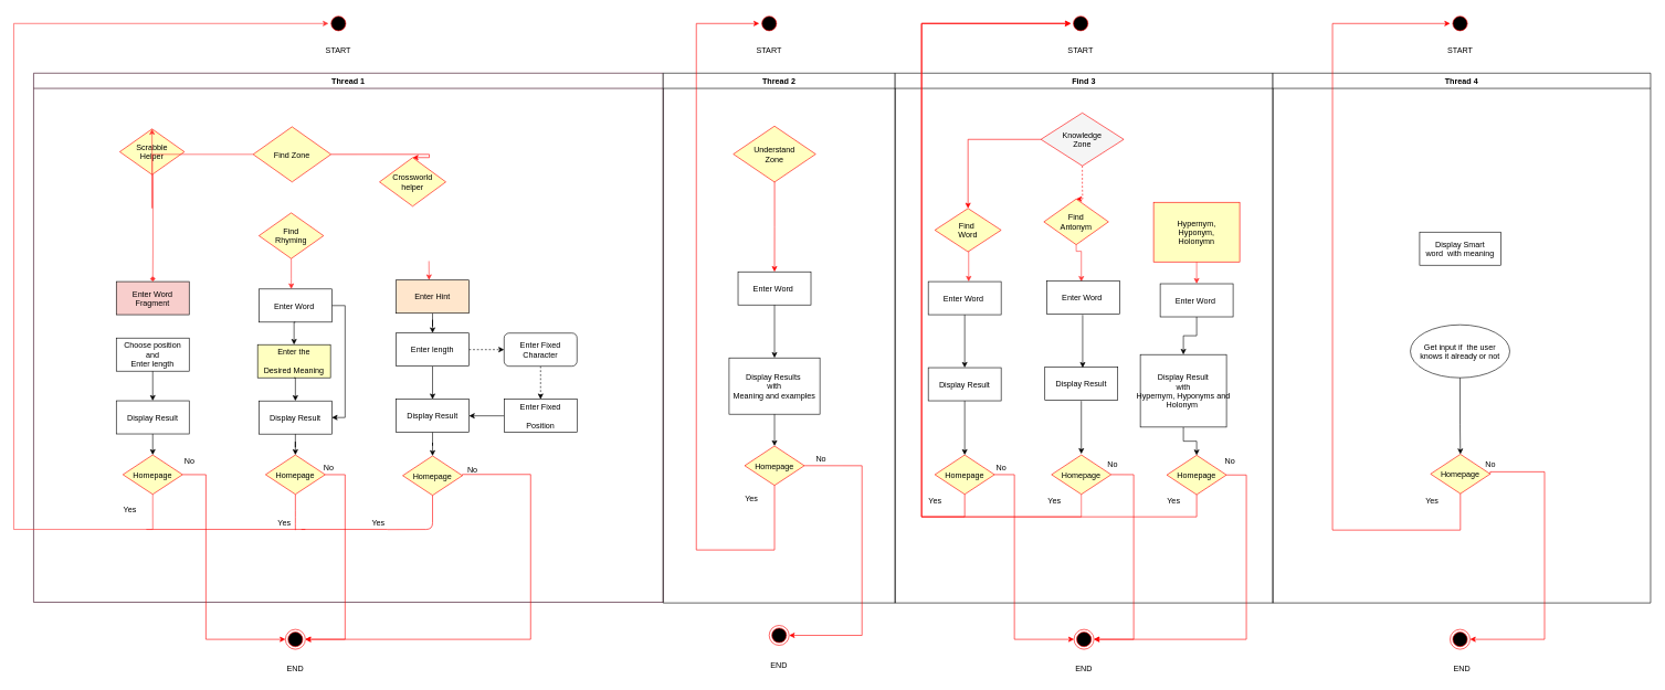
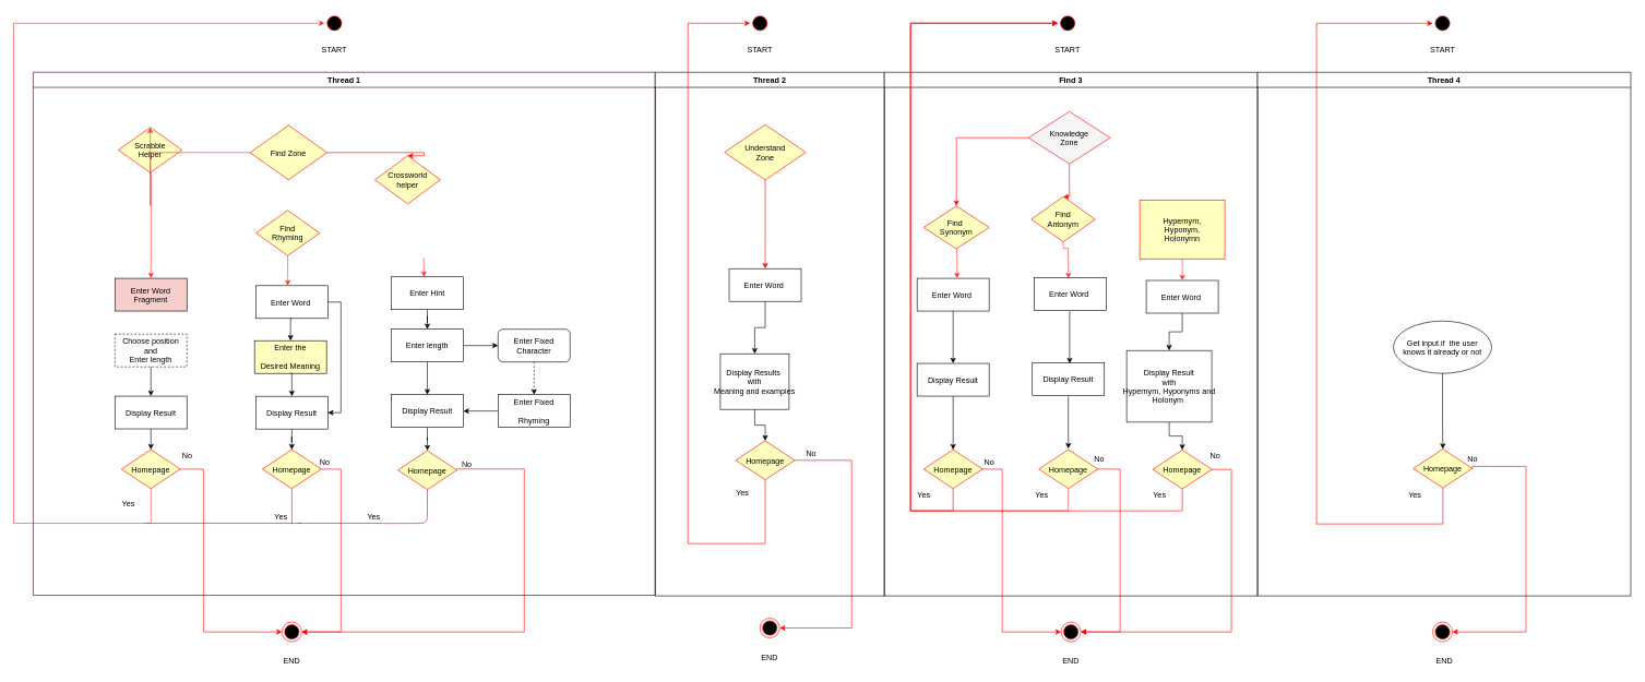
- <mxCell id="46" style="edgeStyle=orthogonalEdgeStyle;rounded=0;orthogonalLoop=1;jettySize=auto;html=1;exitX=0.5;exitY=1;exitDx=0;exitDy=0;entryX=0.5;entryY=0;entryDx=0;entryDy=0;strokeColor=#FF0000;dashed=1;" parent="45" source="47" target="54" edge="1"><mxGeometry relative="1" as="geometry"><Array as="points"><mxPoint x="283" y="170" /><mxPoint x="283" y="170" /><mxPoint x="283" y="190" /></Array></mxGeometry></mxCell>
+ <mxCell id="46" style="edgeStyle=orthogonalEdgeStyle;rounded=0;orthogonalLoop=1;jettySize=auto;html=1;exitX=0.5;exitY=1;exitDx=0;exitDy=0;entryX=0.5;entryY=0;entryDx=0;entryDy=0;strokeColor=#FF0000;" parent="45" source="47" target="54" edge="1"><mxGeometry relative="1" as="geometry"><Array as="points"><mxPoint x="283" y="170" /><mxPoint x="283" y="170" /><mxPoint x="283" y="190" /></Array></mxGeometry></mxCell>
- <mxCell id="84" value="Find &#10;Word" style="rhombus;fillColor=#ffffc0;strokeColor=#ff0000;" parent="1" vertex="1"><mxGeometry x="1410" y="314.25" width="100" height="65.5" as="geometry" /></mxCell>
+ <mxCell id="84" value="Find &#10;Synonym" style="rhombus;fillColor=#ffffc0;strokeColor=#ff0000;" parent="1" vertex="1"><mxGeometry x="1410" y="314.25" width="100" height="65.5" as="geometry" /></mxCell>
- <mxCell id="105" value="Display Smart&#10; word  with meaning" style="" parent="104" vertex="1"><mxGeometry x="221.5" y="240" width="122.5" height="50" as="geometry" /></mxCell>
- <mxCell id="94" value="" style="edgeStyle=orthogonalEdgeStyle;rounded=0;orthogonalLoop=1;jettySize=auto;html=1;strokeColor=#FF3333;exitX=0.5;exitY=1;exitDx=0;exitDy=0;entryX=0.5;entryY=0;entryDx=0;entryDy=0;endArrow=diamond;" parent="1" source="88" target="89" edge="1"><mxGeometry relative="1" as="geometry"><Array as="points"><mxPoint x="230" y="383" /><mxPoint x="230" y="390" /></Array><mxPoint x="259.996" y="379.999" as="sourcePoint" /><mxPoint x="259.996" y="426.03" as="targetPoint" /></mxGeometry></mxCell>
+ <mxCell id="94" value="" style="edgeStyle=orthogonalEdgeStyle;rounded=0;orthogonalLoop=1;jettySize=auto;html=1;strokeColor=#FF3333;exitX=0.5;exitY=1;exitDx=0;exitDy=0;entryX=0.5;entryY=0;entryDx=0;entryDy=0;" parent="1" source="88" target="89" edge="1"><mxGeometry relative="1" as="geometry"><Array as="points"><mxPoint x="230" y="383" /><mxPoint x="230" y="390" /></Array><mxPoint x="259.996" y="379.999" as="sourcePoint" /><mxPoint x="259.996" y="426.03" as="targetPoint" /></mxGeometry></mxCell>
- <mxCell id="12" value="Enter Hint" style="fillColor=#ffe6cc;" parent="2" vertex="1"><mxGeometry x="547" y="312.5" width="110" height="50" as="geometry" /></mxCell>
+ <mxCell id="12" value="Enter Hint" style="" parent="2" vertex="1"><mxGeometry x="547" y="312.5" width="110" height="50" as="geometry" /></mxCell>
- <mxCell id="14" value="" style="edgeStyle=orthogonalEdgeStyle;rounded=0;orthogonalLoop=1;jettySize=auto;html=1;dashed=1;" parent="2" source="15" target="17" edge="1"><mxGeometry relative="1" as="geometry" /></mxCell>
+ <mxCell id="14" value="" style="edgeStyle=orthogonalEdgeStyle;rounded=0;orthogonalLoop=1;jettySize=auto;html=1;" parent="2" source="15" target="17" edge="1"><mxGeometry relative="1" as="geometry" /></mxCell>
- <mxCell id="31" value="Choose position &#10;and &#10;Enter length" style="" parent="2" vertex="1"><mxGeometry x="124.75" y="400" width="110" height="50" as="geometry" /></mxCell>
+ <mxCell id="31" value="Choose position &#10;and &#10;Enter length" style="dashed=1;" parent="2" vertex="1"><mxGeometry x="124.75" y="400" width="110" height="50" as="geometry" /></mxCell>
- <mxCell id="38" value="Display Results &#10;with&#10;Meaning and examples" style="" parent="35" vertex="1"><mxGeometry x="99.5" y="430" width="137.01" height="85" as="geometry" /></mxCell>
+ <mxCell id="38" value="Display Results &#10;with&#10;Meaning and examples" style="" parent="35" vertex="1"><mxGeometry x="99.5" y="430" width="105" height="85" as="geometry" /></mxCell>
- <mxCell id="19" value="Enter Fixed &#10;&#10;Position" style="" parent="2" vertex="1"><mxGeometry x="710" y="492.5" width="110" height="50" as="geometry" /></mxCell>
+ <mxCell id="19" value="Enter Fixed &#10;&#10;Rhyming" style="" parent="2" vertex="1"><mxGeometry x="710" y="492.5" width="110" height="50" as="geometry" /></mxCell>
